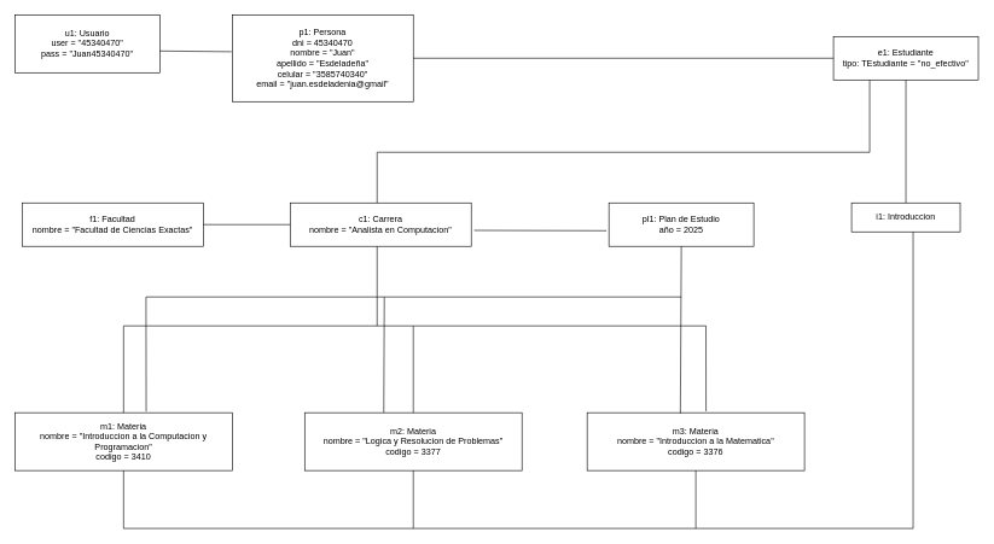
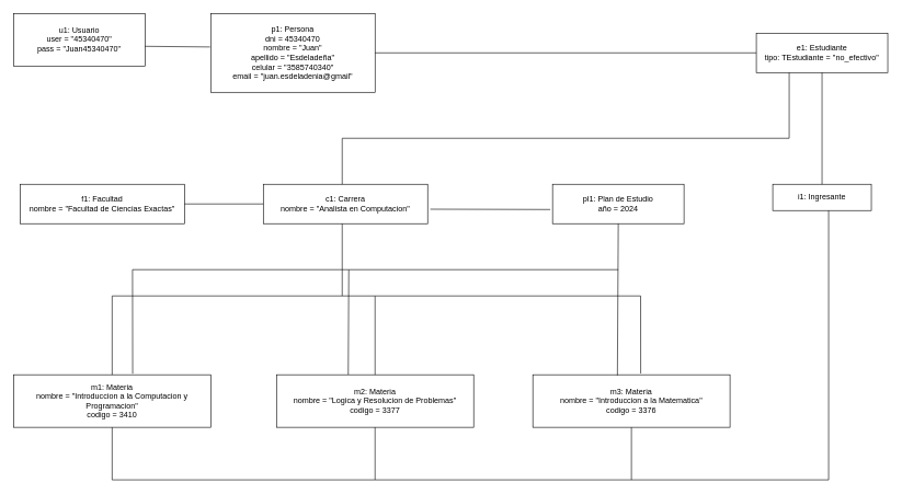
- <mxCell id="5" value="i1: Introduccion" style="shape=rectangle;whiteSpace=wrap;html=1;" parent="1" vertex="1"><mxGeometry x="1175" y="280" width="150" height="40" as="geometry" /></mxCell>
+ <mxCell id="5" value="i1: Ingresante" style="shape=rectangle;whiteSpace=wrap;html=1;" parent="1" vertex="1"><mxGeometry x="1175" y="280" width="150" height="40" as="geometry" /></mxCell>
- <mxCell id="9" value="pl1: Plan de Estudio&#10;año = 2025" style="shape=rectangle;whiteSpace=wrap;html=1;" parent="1" vertex="1"><mxGeometry x="840" y="280" width="200" height="60" as="geometry" /></mxCell>
+ <mxCell id="9" value="pl1: Plan de Estudio&#10;año = 2024" style="shape=rectangle;whiteSpace=wrap;html=1;" parent="1" vertex="1"><mxGeometry x="840" y="280" width="200" height="60" as="geometry" /></mxCell>
